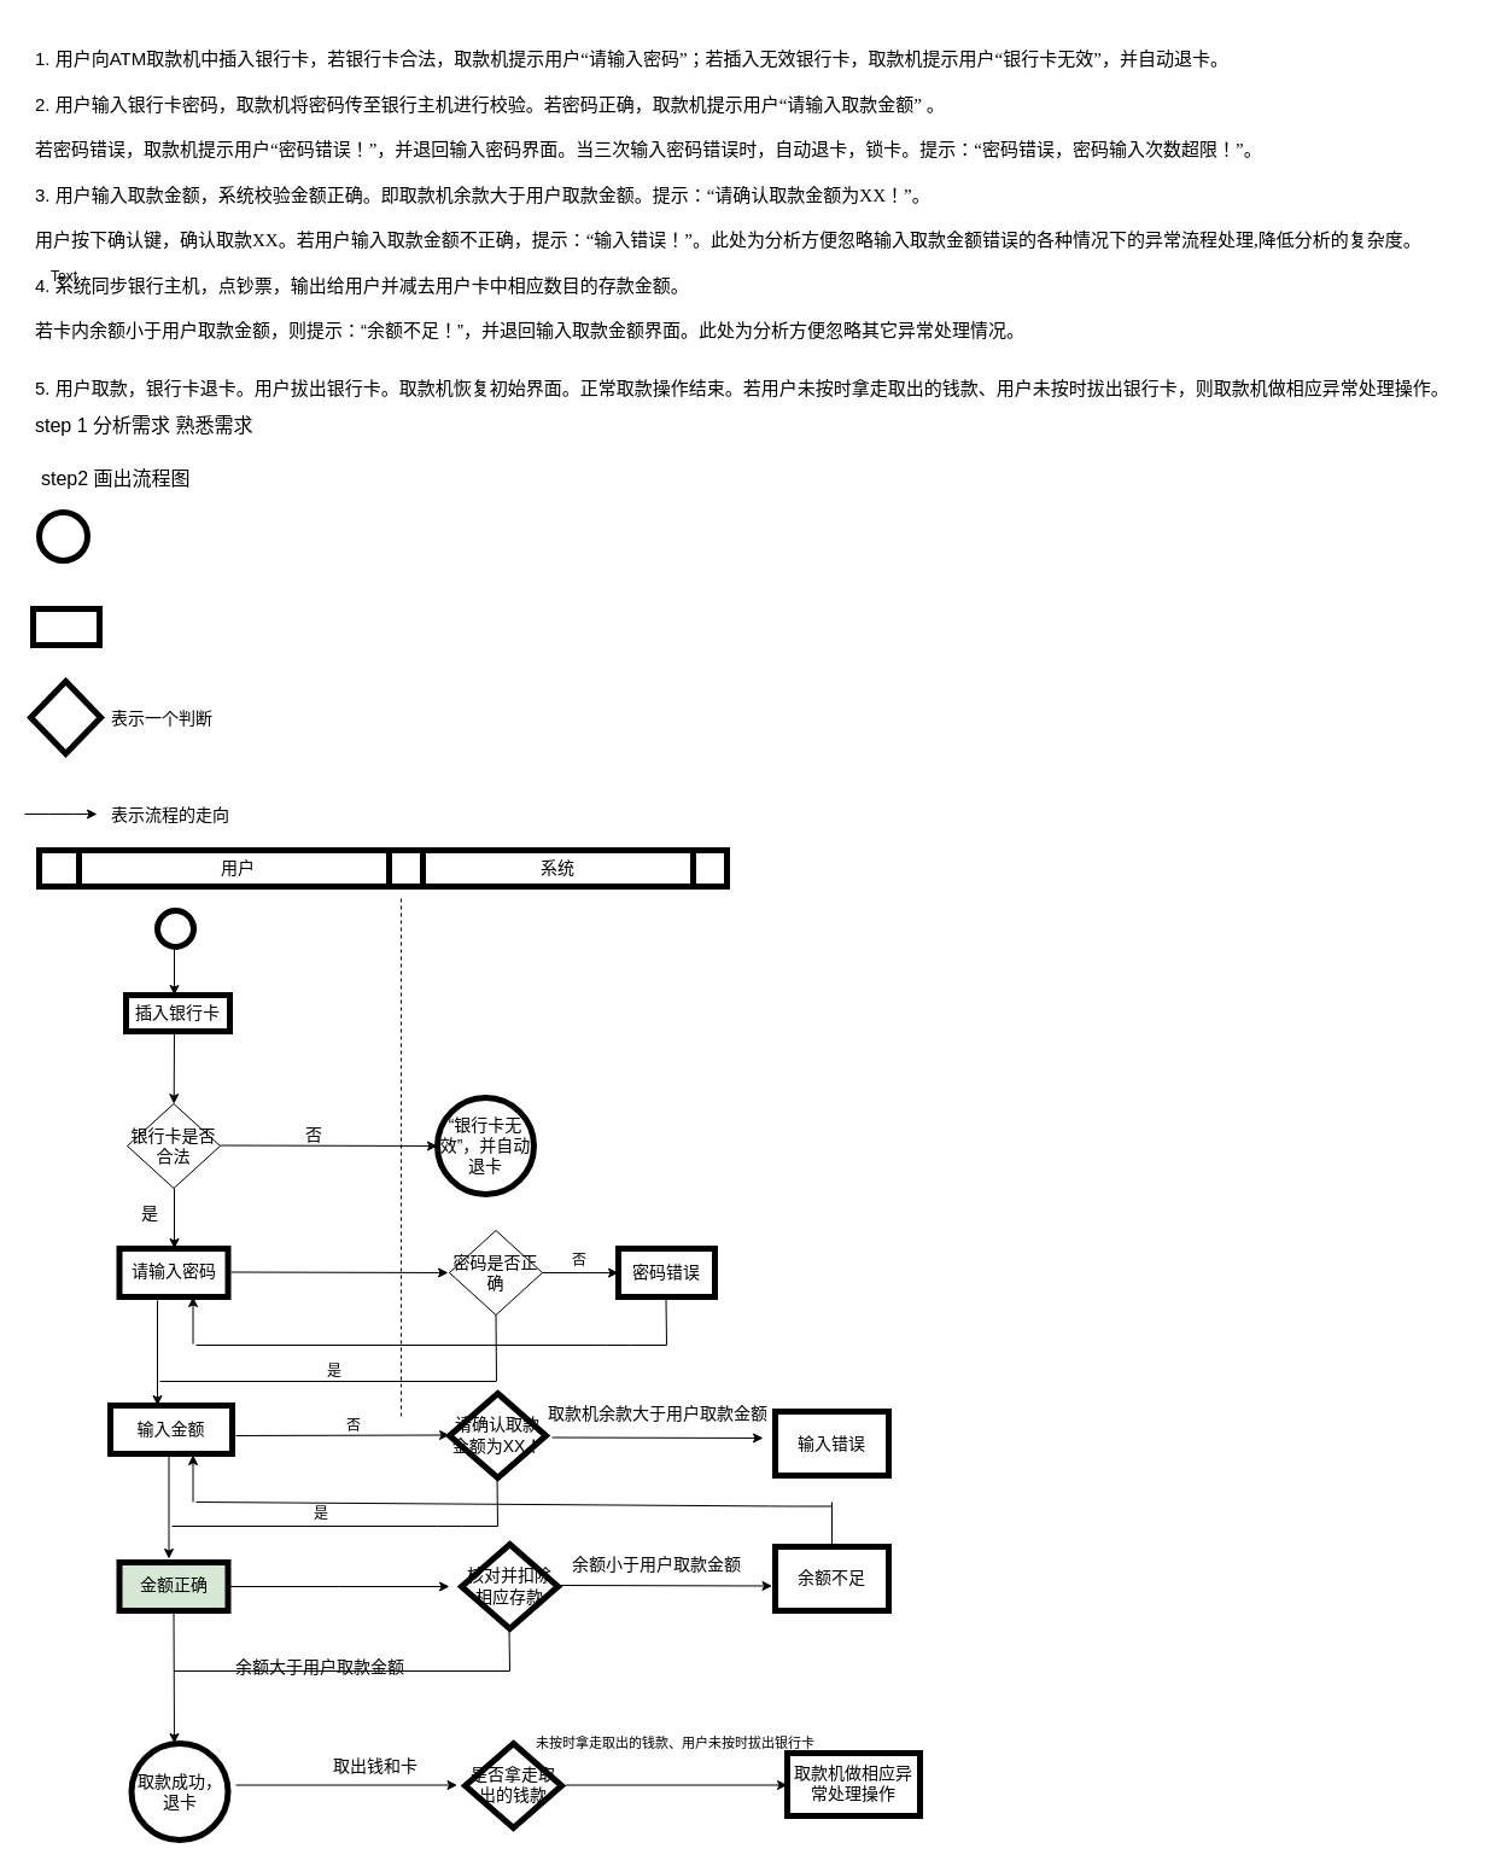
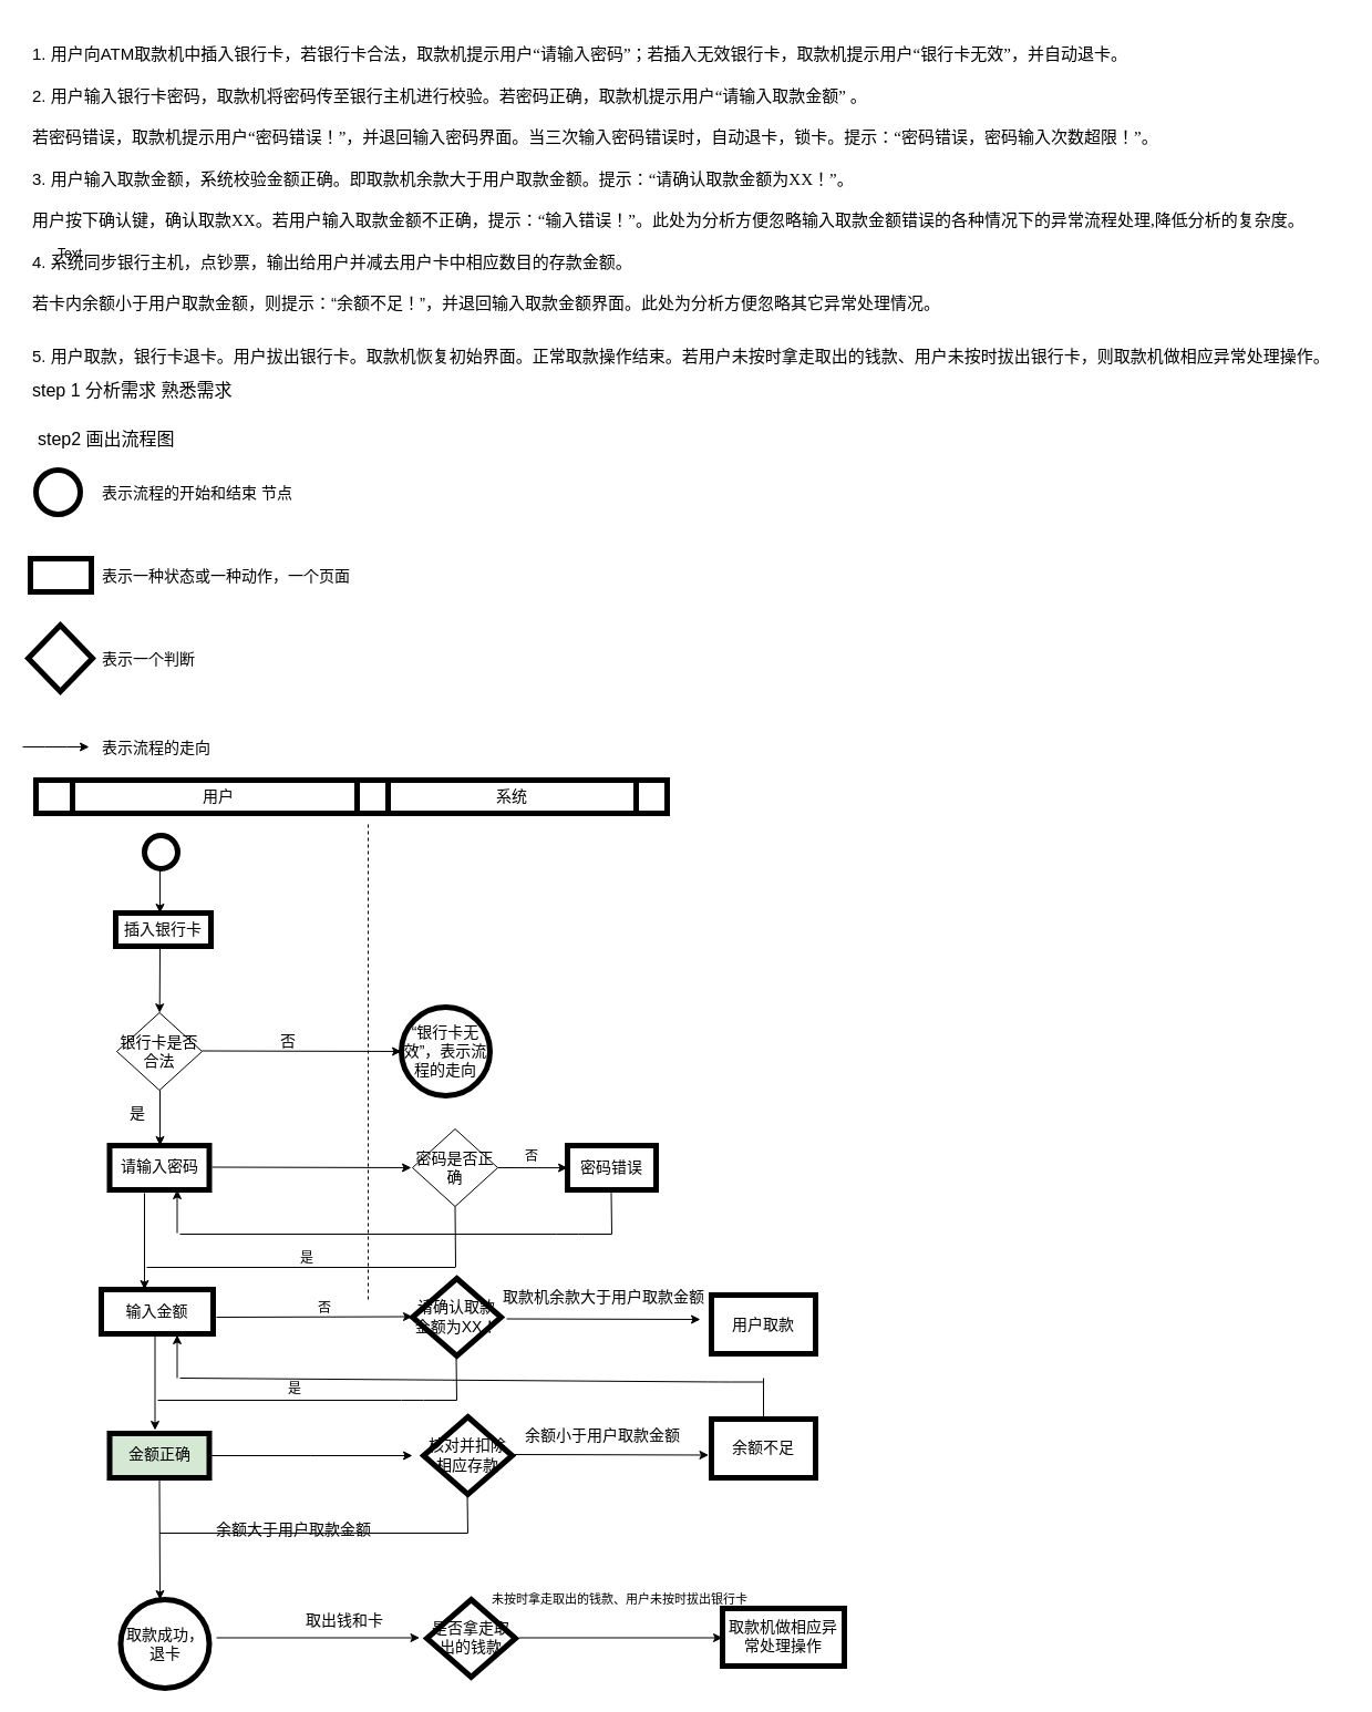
- <mxCell id="3" value="Text" style="text;html=1;resizable=0;points=[];autosize=1;align=left;verticalAlign=top;spacingTop=-4;" vertex="1" parent="1"><mxGeometry x="40" y="219" width="40" height="20" as="geometry" /></mxCell>
+ <mxCell id="3" value="Text" style="text;html=1;resizable=0;points=[];autosize=1;align=left;verticalAlign=top;spacingTop=-4;" vertex="1" parent="1"><mxGeometry x="50" y="219" width="40" height="20" as="geometry" /></mxCell>
+ <mxCell id="7" value="&lt;font style=&quot;font-size: 14px&quot;&gt;表示流程的开始和结束 节点&lt;/font&gt;" style="text;html=1;resizable=0;points=[];autosize=1;align=left;verticalAlign=top;spacingTop=-4;" vertex="1" parent="1"><mxGeometry x="90" y="434" width="190" height="20" as="geometry" /></mxCell>
+ <mxCell id="9" value="&lt;font style=&quot;font-size: 14px&quot;&gt;表示一种状态或一种动作，一个页面&lt;/font&gt;" style="text;html=1;resizable=0;points=[];autosize=1;align=left;verticalAlign=top;spacingTop=-4;" vertex="1" parent="1"><mxGeometry x="90" y="509" width="240" height="20" as="geometry" /></mxCell>
- <mxCell id="26" value="&lt;p class=&quot;MsoNormal&quot; style=&quot;font-size: 14px&quot;&gt;&lt;span&gt;“银行卡无效”，并自动退卡&lt;/span&gt;&lt;/p&gt;" style="ellipse;whiteSpace=wrap;html=1;aspect=fixed;strokeWidth=5;" vertex="1" parent="1"><mxGeometry x="362" y="909" width="80" height="80" as="geometry" /></mxCell>
+ <mxCell id="26" value="&lt;p class=&quot;MsoNormal&quot; style=&quot;font-size: 14px&quot;&gt;&lt;span&gt;“银行卡无效”，表示流程的走向&lt;/span&gt;&lt;/p&gt;" style="ellipse;whiteSpace=wrap;html=1;aspect=fixed;strokeWidth=5;" vertex="1" parent="1"><mxGeometry x="362" y="909" width="80" height="80" as="geometry" /></mxCell>
- <mxCell id="50" value="&lt;p class=&quot;MsoNormal&quot; style=&quot;font-size: 14px&quot;&gt;输入错误&lt;/p&gt;" style="rounded=0;whiteSpace=wrap;html=1;strokeWidth=5;" vertex="1" parent="1"><mxGeometry x="642" y="1169" width="94" height="53" as="geometry" /></mxCell>
+ <mxCell id="50" value="&lt;p class=&quot;MsoNormal&quot; style=&quot;font-size: 14px&quot;&gt;用户取款&lt;/p&gt;" style="rounded=0;whiteSpace=wrap;html=1;strokeWidth=5;" vertex="1" parent="1"><mxGeometry x="642" y="1169" width="94" height="53" as="geometry" /></mxCell>
